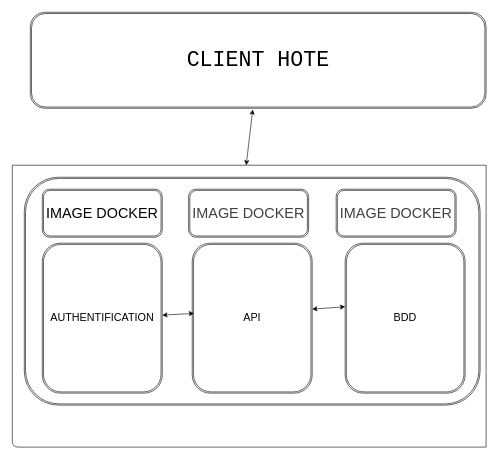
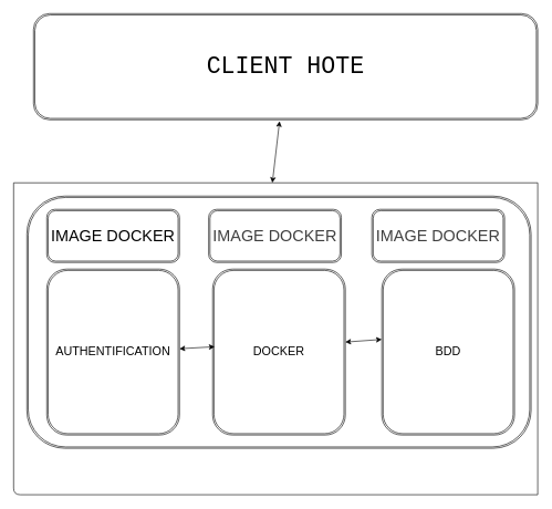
- <mxCell id="5" value="&lt;font style=&quot;font-size: 18px;&quot;&gt;API&lt;/font&gt;" style="shape=ext;double=1;rounded=1;whiteSpace=wrap;html=1;" vertex="1" parent="1"><mxGeometry x="320" y="405" width="200" height="250" as="geometry" /></mxCell>
+ <mxCell id="5" value="&lt;font style=&quot;font-size: 18px;&quot;&gt;DOCKER&lt;/font&gt;" style="shape=ext;double=1;rounded=1;whiteSpace=wrap;html=1;" vertex="1" parent="1"><mxGeometry x="320" y="405" width="200" height="250" as="geometry" /></mxCell>
